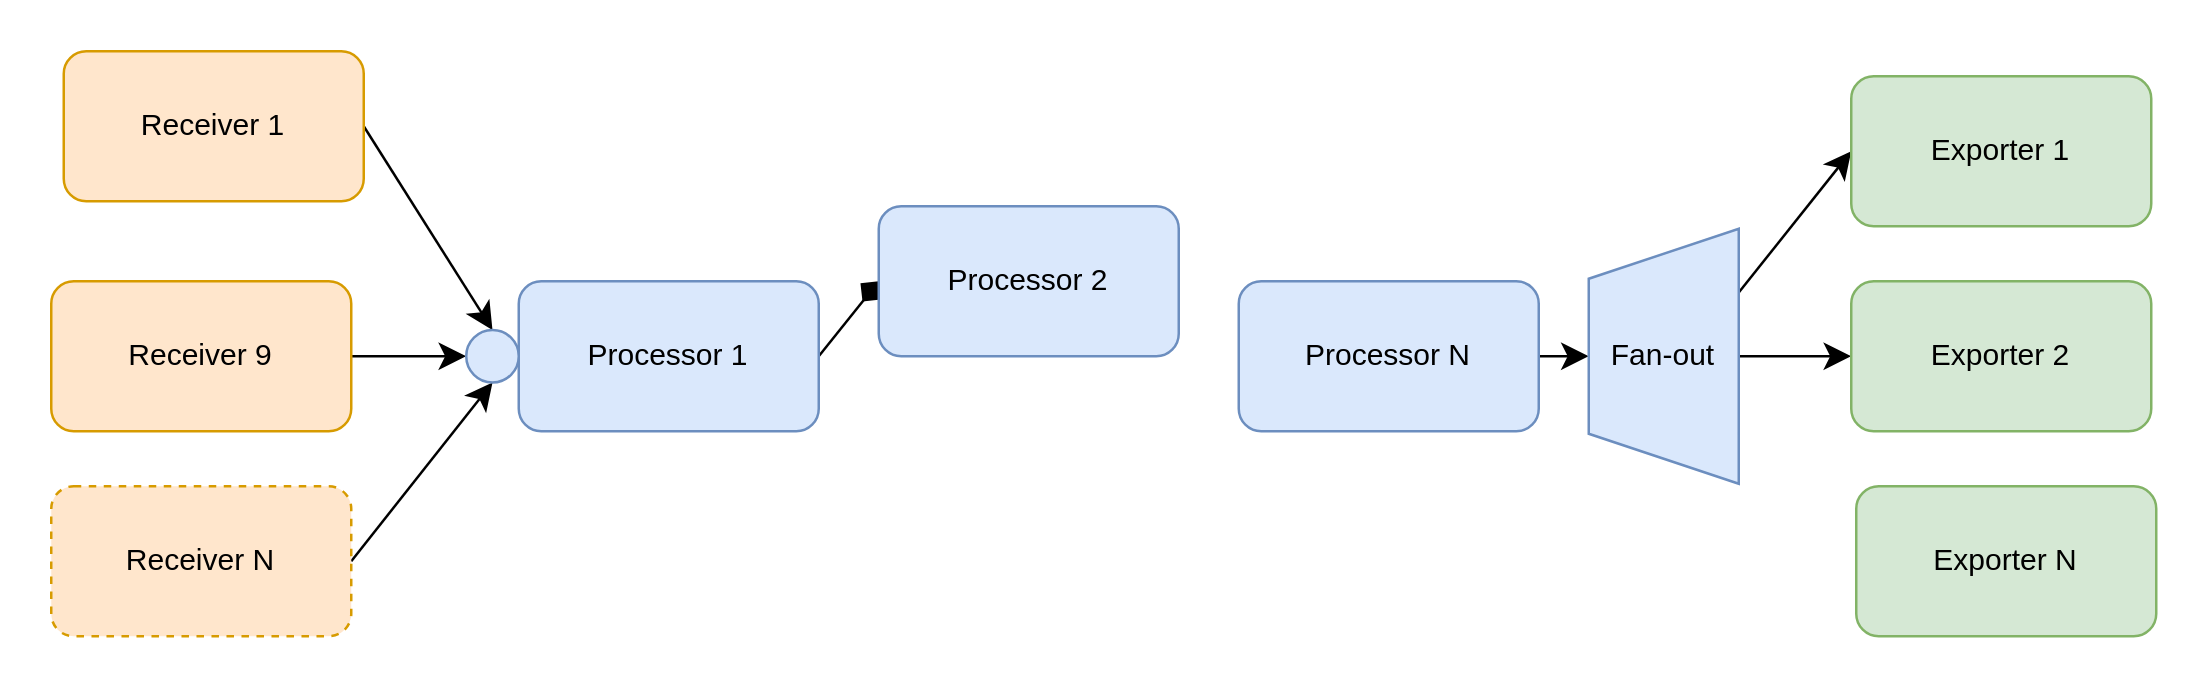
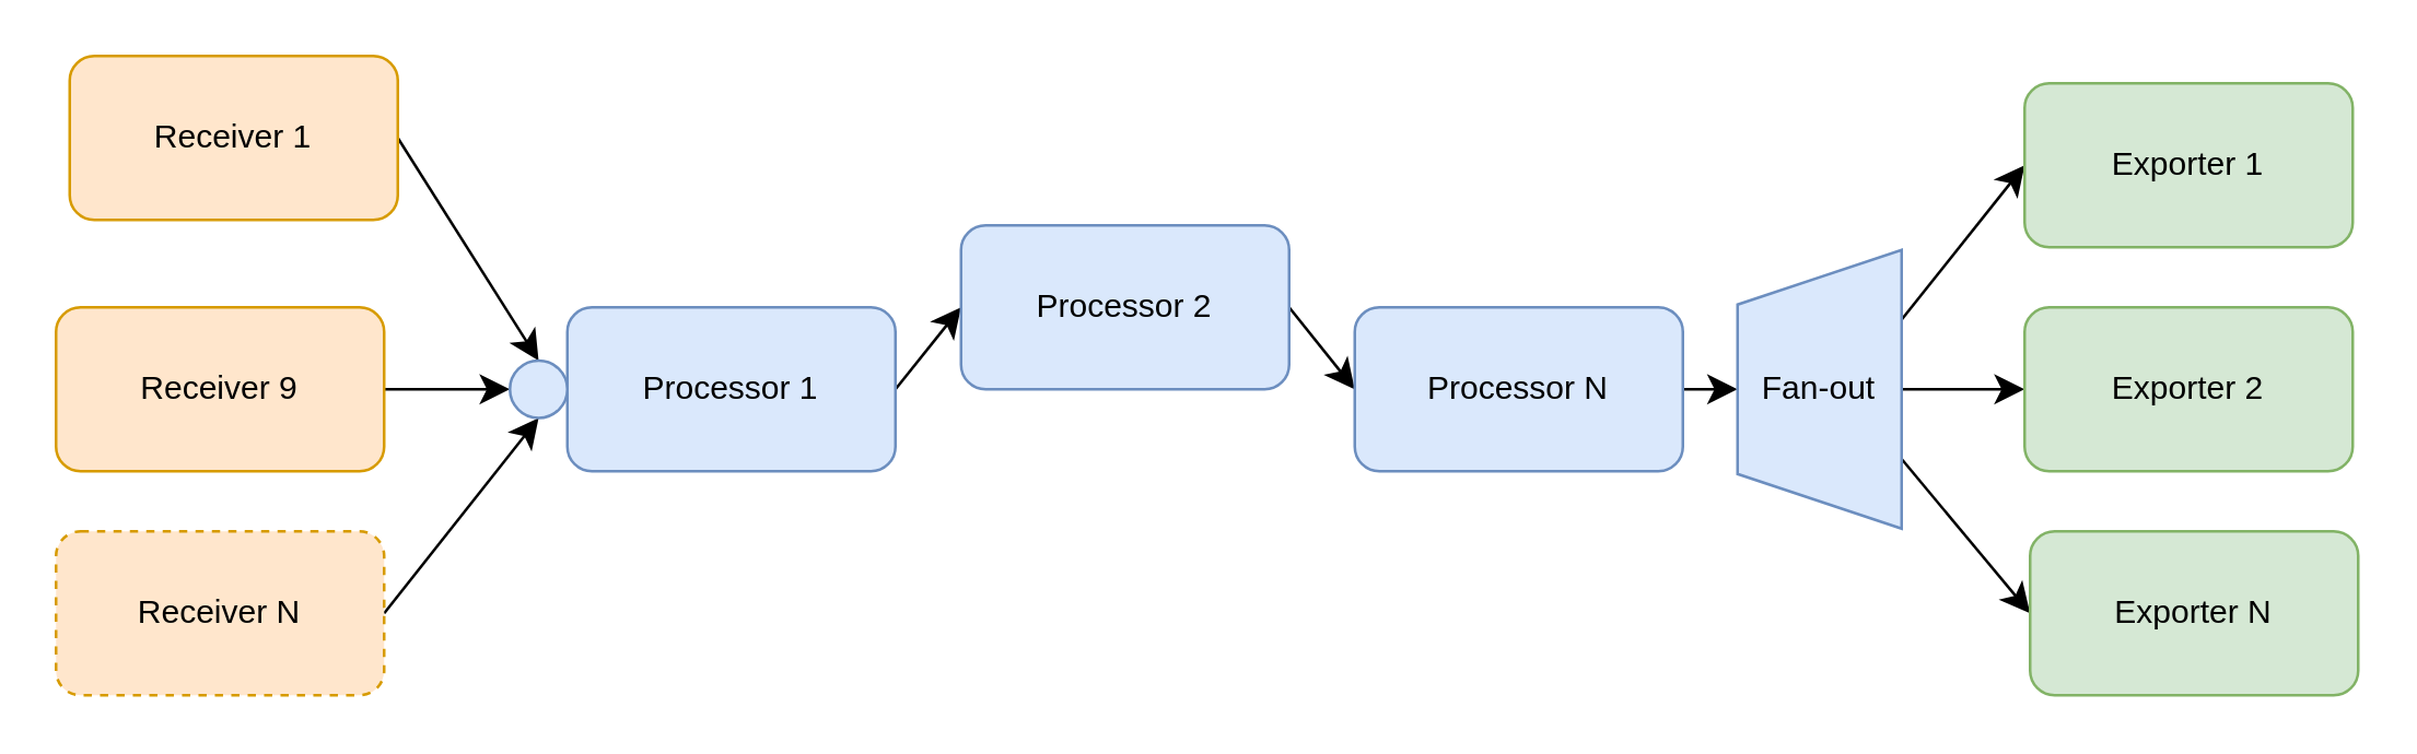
- <mxCell id="8" style="edgeStyle=none;curved=1;rounded=0;orthogonalLoop=1;jettySize=auto;html=1;exitX=1;exitY=0.5;exitDx=0;exitDy=0;entryX=0;entryY=0.5;entryDx=0;entryDy=0;fontSize=12;startSize=8;endSize=8;endArrow=diamond;" edge="1" parent="1" source="9" target="11"><mxGeometry relative="1" as="geometry" /></mxCell>
+ <mxCell id="8" style="edgeStyle=none;curved=1;rounded=0;orthogonalLoop=1;jettySize=auto;html=1;exitX=1;exitY=0.5;exitDx=0;exitDy=0;entryX=0;entryY=0.5;entryDx=0;entryDy=0;fontSize=12;startSize=8;endSize=8;" edge="1" parent="1" source="9" target="11"><mxGeometry relative="1" as="geometry" /></mxCell>
+ <mxCell id="10" style="edgeStyle=none;curved=1;rounded=0;orthogonalLoop=1;jettySize=auto;html=1;exitX=1;exitY=0.5;exitDx=0;exitDy=0;entryX=0;entryY=0.5;entryDx=0;entryDy=0;fontSize=12;startSize=8;endSize=8;" edge="1" parent="1" source="11" target="13"><mxGeometry relative="1" as="geometry" /></mxCell>
+ <mxCell id="16" style="edgeStyle=none;curved=1;rounded=0;orthogonalLoop=1;jettySize=auto;html=1;exitX=0.25;exitY=1;exitDx=0;exitDy=0;entryX=0;entryY=0.5;entryDx=0;entryDy=0;fontSize=12;startSize=8;endSize=8;" edge="1" parent="1" source="17" target="20"><mxGeometry relative="1" as="geometry" /></mxCell>
